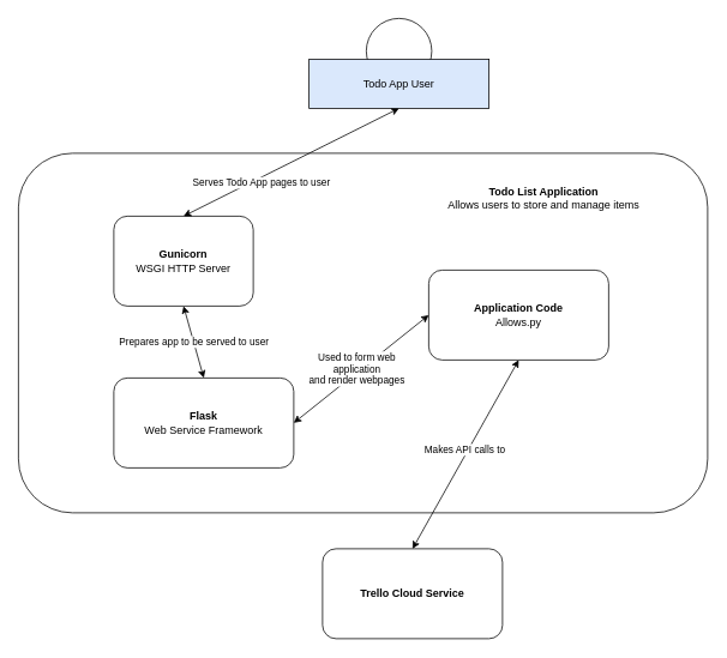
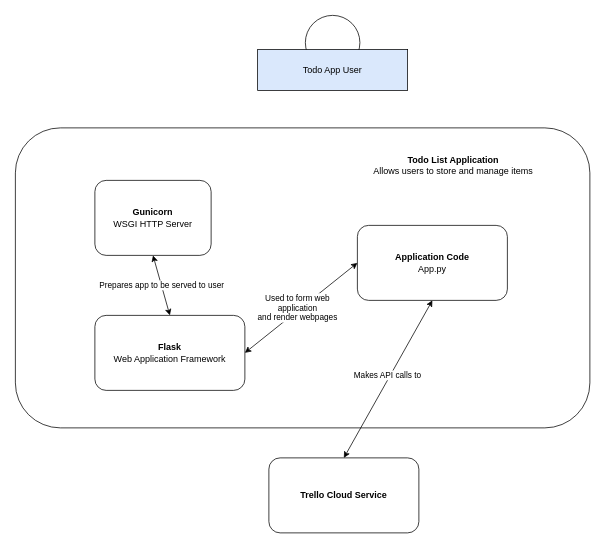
- <mxCell id="12" value="" style="endArrow=classic;startArrow=classic;html=1;exitX=0.5;exitY=0;exitDx=0;exitDy=0;entryX=0.5;entryY=1;entryDx=0;entryDy=0;" edge="1" parent="1" source="6" target="15"><mxGeometry width="50" height="50" relative="1" as="geometry"><mxPoint x="293" y="150" as="sourcePoint" /><mxPoint x="343" y="100" as="targetPoint" /></mxGeometry></mxCell>
- <mxCell id="13" value="Serves Todo App pages to user" style="edgeLabel;html=1;align=center;verticalAlign=middle;resizable=0;points=[];" vertex="1" connectable="0" parent="12"><mxGeometry x="-0.297" y="-5" relative="1" as="geometry"><mxPoint as="offset" /></mxGeometry></mxCell>
- <mxCell id="5" value="&lt;b&gt;Application Code&lt;/b&gt;&lt;br&gt;Allows.py" style="rounded=1;whiteSpace=wrap;html=1;" vertex="1" parent="1"><mxGeometry x="476" y="300" width="200" height="100" as="geometry" /></mxCell>
+ <mxCell id="5" value="&lt;b&gt;Application Code&lt;/b&gt;&lt;br&gt;App.py" style="rounded=1;whiteSpace=wrap;html=1;" vertex="1" parent="1"><mxGeometry x="476" y="300" width="200" height="100" as="geometry" /></mxCell>
- <mxCell id="4" value="&lt;b&gt;Flask&lt;br&gt;&lt;/b&gt;Web Service Framework" style="rounded=1;whiteSpace=wrap;html=1;" vertex="1" parent="1"><mxGeometry x="126" y="420" width="200" height="100" as="geometry" /></mxCell>
+ <mxCell id="4" value="&lt;b&gt;Flask&lt;br&gt;&lt;/b&gt;Web Application Framework" style="rounded=1;whiteSpace=wrap;html=1;" vertex="1" parent="1"><mxGeometry x="126" y="420" width="200" height="100" as="geometry" /></mxCell>
